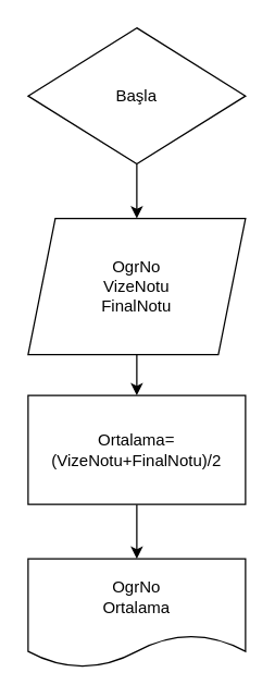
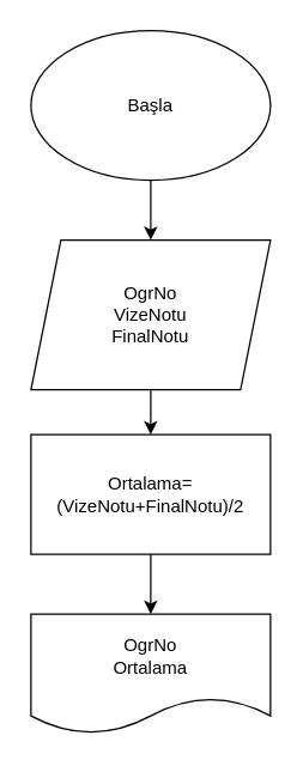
- <mxCell id="3" value="Başla" style="rhombus;whiteSpace=wrap;html=1;" vertex="1" parent="1"><mxGeometry x="20" width="160" height="100" as="geometry" y="20" /></mxCell>
+ <mxCell id="3" value="Başla" style="ellipse;whiteSpace=wrap;html=1;" vertex="1" parent="1"><mxGeometry x="20" width="160" height="100" as="geometry" y="20" /></mxCell>
